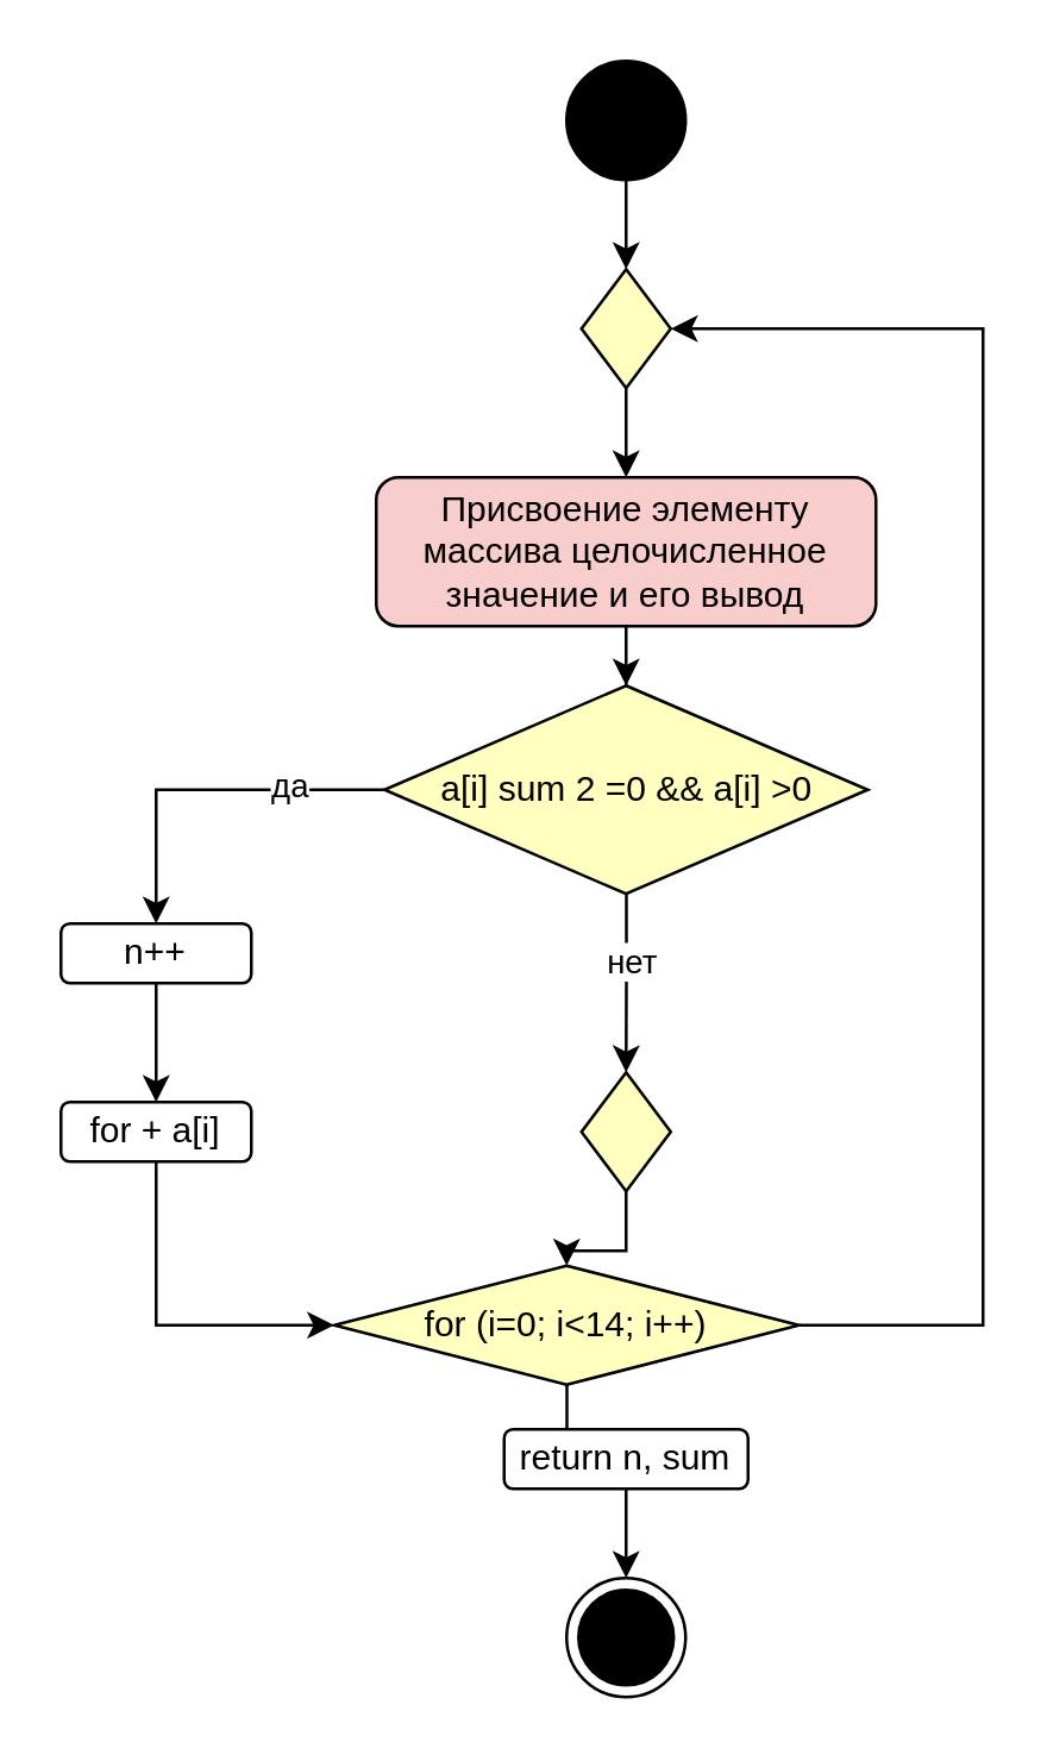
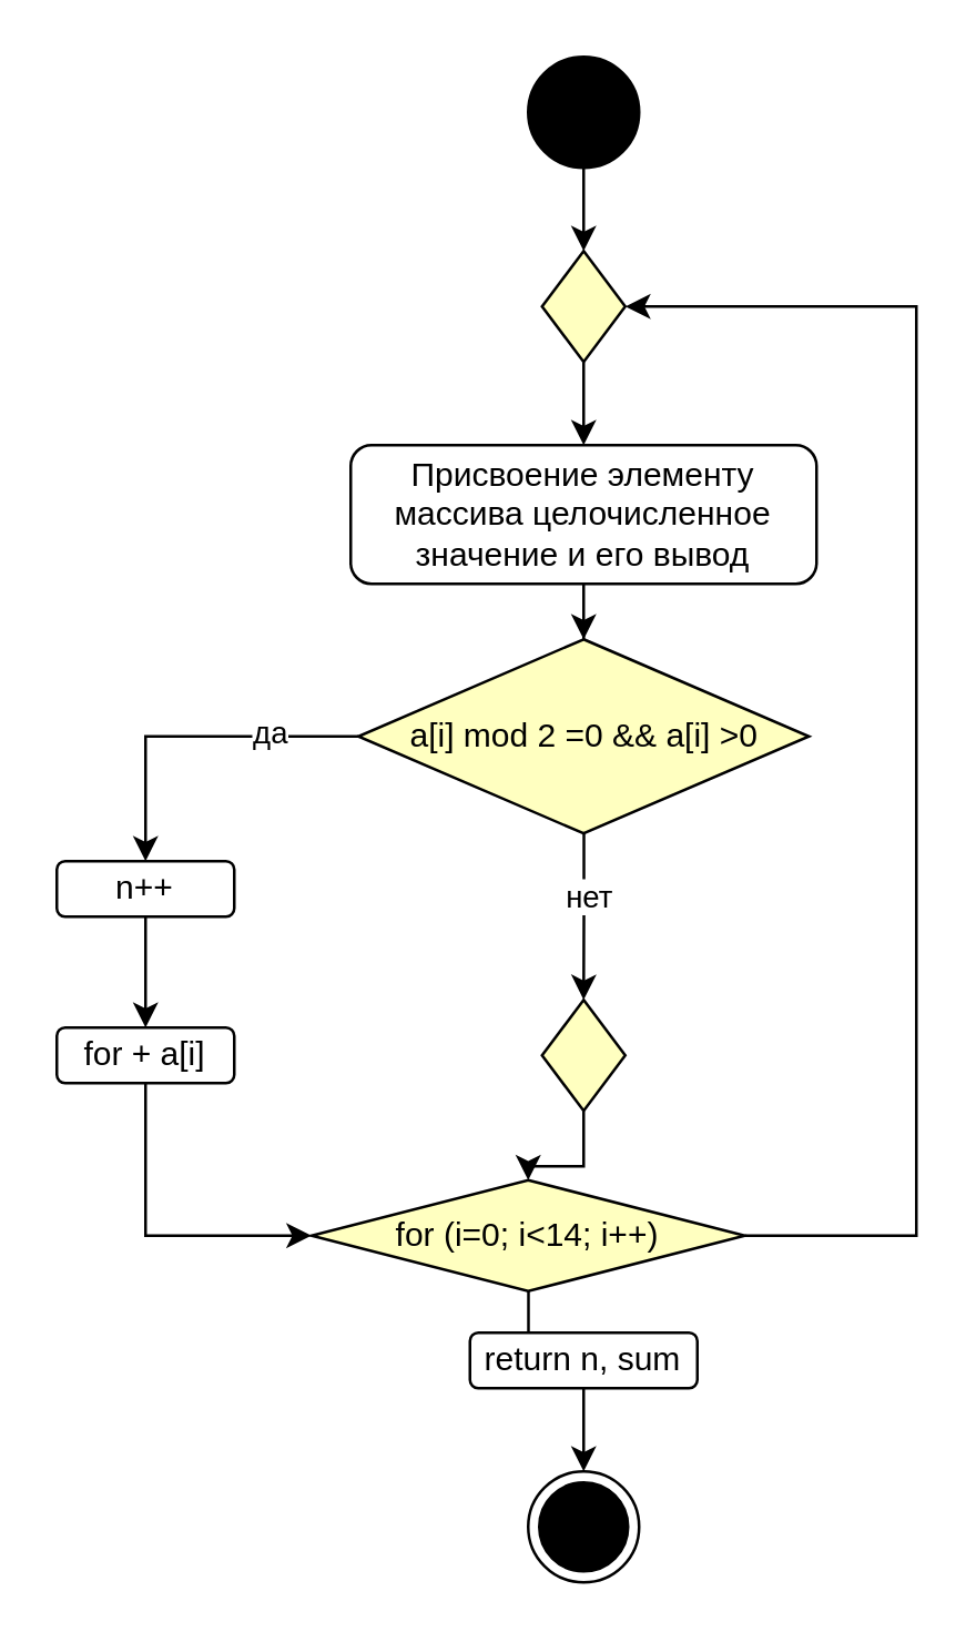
- <mxCell id="8" value="Присвоение элементу массива целочисленное значение и его вывод" style="rounded=1;whiteSpace=wrap;html=1;fillColor=#f8cecc;" vertex="1" parent="1"><mxGeometry x="126" y="160" width="168" height="50" as="geometry" /></mxCell>
+ <mxCell id="8" value="Присвоение элементу массива целочисленное значение и его вывод" style="rounded=1;whiteSpace=wrap;html=1;" vertex="1" parent="1"><mxGeometry x="126" y="160" width="168" height="50" as="geometry" /></mxCell>
- <mxCell id="13" value="a[i] sum 2 =0 &amp;amp;&amp;amp; a[i] &amp;gt;0" style="rhombus;whiteSpace=wrap;html=1;fontColor=#000000;fillColor=#ffffc0;strokeColor=#000000;" vertex="1" parent="1"><mxGeometry x="128.75" y="230" width="162.5" height="70" as="geometry" /></mxCell>
+ <mxCell id="13" value="a[i] mod 2 =0 &amp;amp;&amp;amp; a[i] &amp;gt;0" style="rhombus;whiteSpace=wrap;html=1;fontColor=#000000;fillColor=#ffffc0;strokeColor=#000000;" vertex="1" parent="1"><mxGeometry x="128.75" y="230" width="162.5" height="70" as="geometry" /></mxCell>
